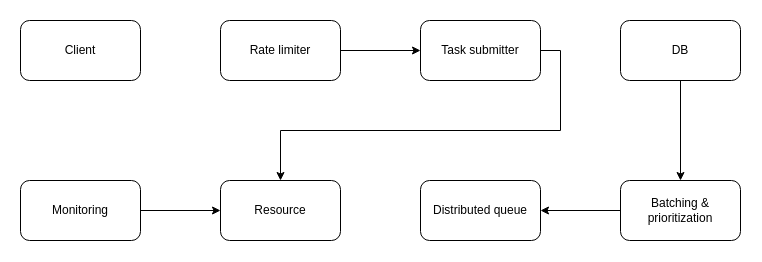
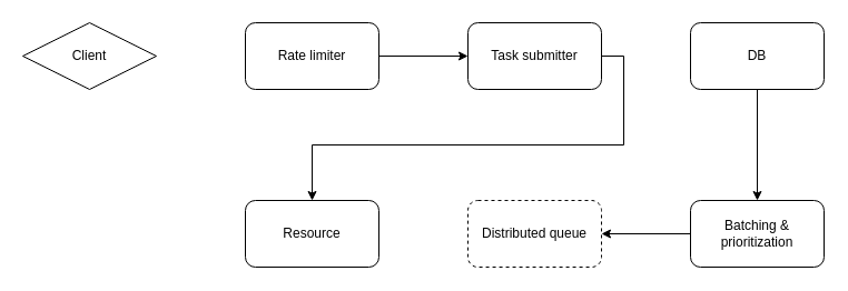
- <mxCell id="2" value="Client" style="rounded=1;whiteSpace=wrap;html=1;" vertex="1" parent="1"><mxGeometry x="20" y="20" width="120" height="60" as="geometry" /></mxCell>
+ <mxCell id="2" value="Client" style="rhombus;whiteSpace=wrap;html=1;" vertex="1" parent="1"><mxGeometry x="20" y="20" width="120" height="60" as="geometry" /></mxCell>
- <mxCell id="14" value="Monitoring" style="rounded=1;whiteSpace=wrap;html=1;" vertex="1" parent="1"><mxGeometry x="20" y="180" width="120" height="60" as="geometry" /></mxCell>
- <mxCell id="13" style="edgeStyle=orthogonalEdgeStyle;rounded=0;orthogonalLoop=1;jettySize=auto;html=1;exitX=1;exitY=0.5;exitDx=0;exitDy=0;entryX=0;entryY=0.5;entryDx=0;entryDy=0;" edge="1" parent="1" source="14" target="12"><mxGeometry relative="1" as="geometry" /></mxCell>
- <mxCell id="11" value="Distributed queue" style="rounded=1;whiteSpace=wrap;html=1;" vertex="1" parent="1"><mxGeometry x="420" y="180" width="120" height="60" as="geometry" /></mxCell>
+ <mxCell id="11" value="Distributed queue" style="rounded=1;whiteSpace=wrap;html=1;dashed=1;" vertex="1" parent="1"><mxGeometry x="420" y="180" width="120" height="60" as="geometry" /></mxCell>
